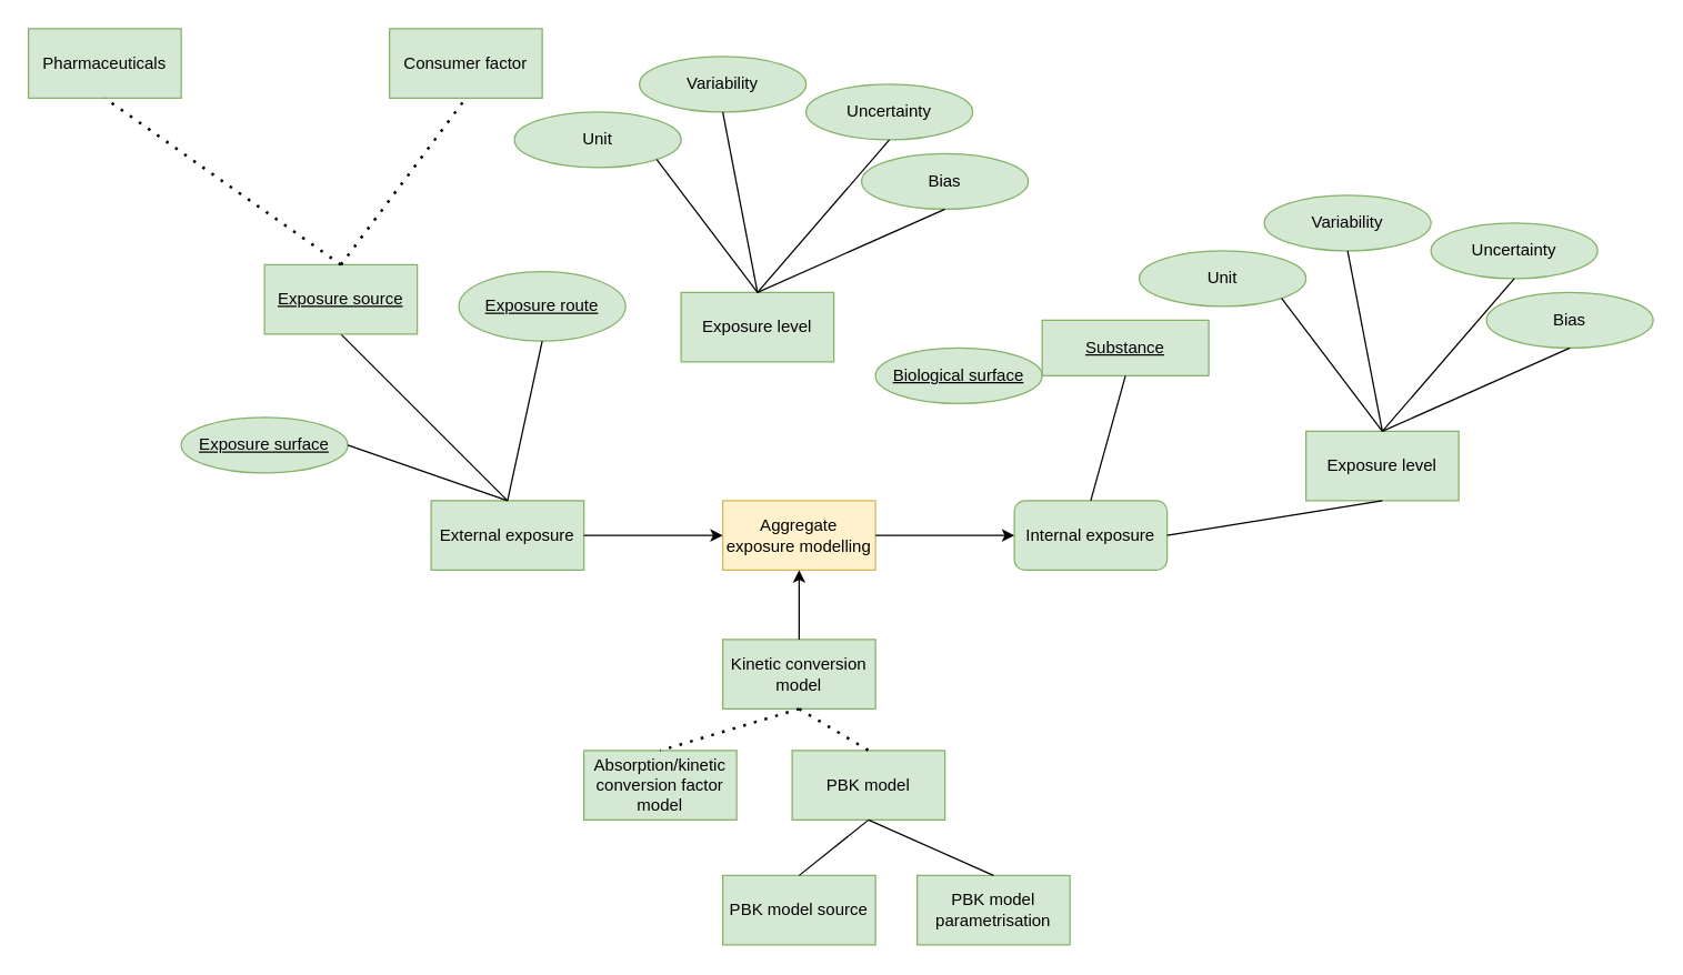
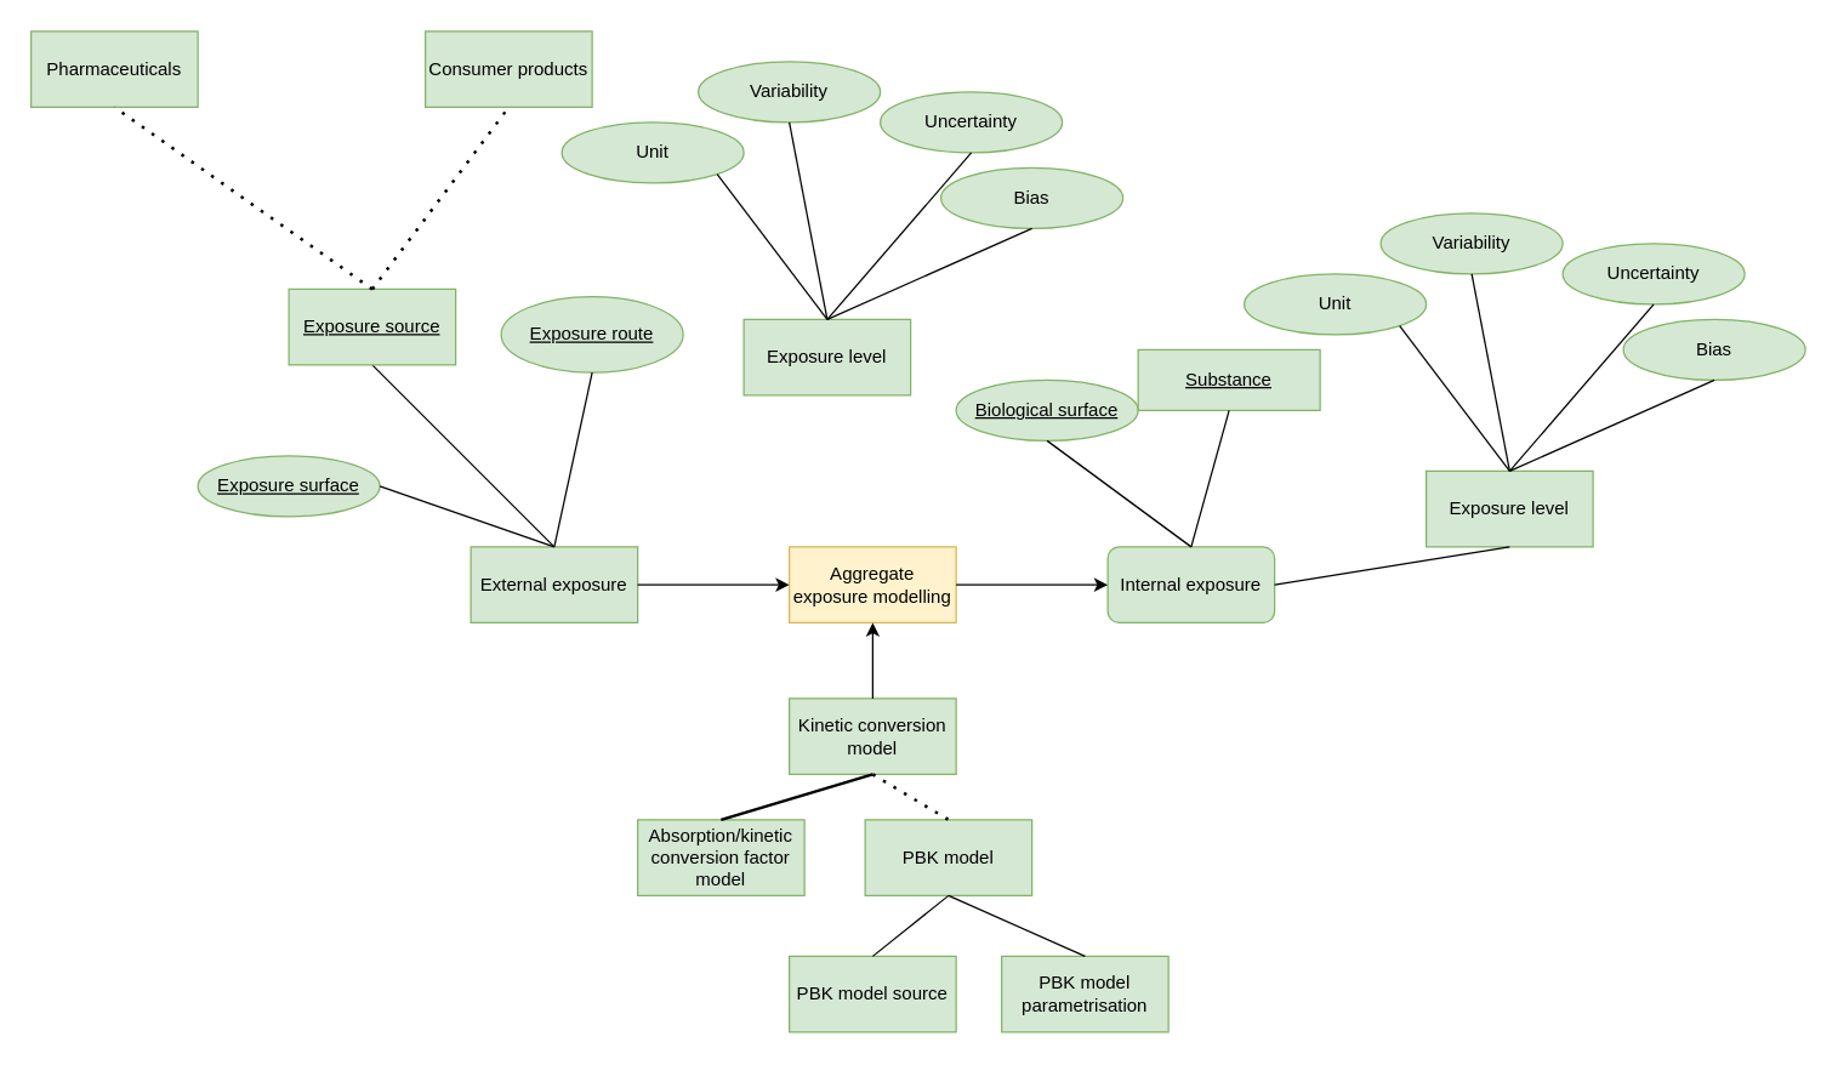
- <mxCell id="45" value="Consumer factor" style="rounded=0;whiteSpace=wrap;html=1;fillColor=#d5e8d4;strokeColor=#82b366;" vertex="1" parent="1"><mxGeometry x="280" y="20" width="110" height="50" as="geometry" /></mxCell>
+ <mxCell id="45" value="Consumer products" style="rounded=0;whiteSpace=wrap;html=1;fillColor=#d5e8d4;strokeColor=#82b366;" vertex="1" parent="1"><mxGeometry x="280" y="20" width="110" height="50" as="geometry" /></mxCell>
+ <mxCell id="20" value="" style="endArrow=none;html=1;rounded=0;entryX=0.5;entryY=1;entryDx=0;entryDy=0;exitX=0.5;exitY=0;exitDx=0;exitDy=0;" edge="1" parent="1" source="4" target="19"><mxGeometry width="50" height="50" relative="1" as="geometry"><mxPoint x="565" y="220" as="sourcePoint" /><mxPoint x="700" y="160" as="targetPoint" /></mxGeometry></mxCell>
- <mxCell id="44" value="" style="endArrow=none;dashed=1;html=1;dashPattern=1 3;strokeWidth=2;rounded=0;entryX=0.5;entryY=0;entryDx=0;entryDy=0;exitX=0.5;exitY=1;exitDx=0;exitDy=0;" edge="1" parent="1" source="35" target="38"><mxGeometry width="50" height="50" relative="1" as="geometry"><mxPoint x="580" y="510" as="sourcePoint" /><mxPoint x="635" y="550" as="targetPoint" /></mxGeometry></mxCell>
+ <mxCell id="44" value="" style="endArrow=none;dashed=0;html=1;dashPattern=1 3;strokeWidth=2;rounded=0;entryX=0.5;entryY=0;entryDx=0;entryDy=0;exitX=0.5;exitY=1;exitDx=0;exitDy=0;" edge="1" parent="1" source="35" target="38"><mxGeometry width="50" height="50" relative="1" as="geometry"><mxPoint x="580" y="510" as="sourcePoint" /><mxPoint x="635" y="550" as="targetPoint" /></mxGeometry></mxCell>
